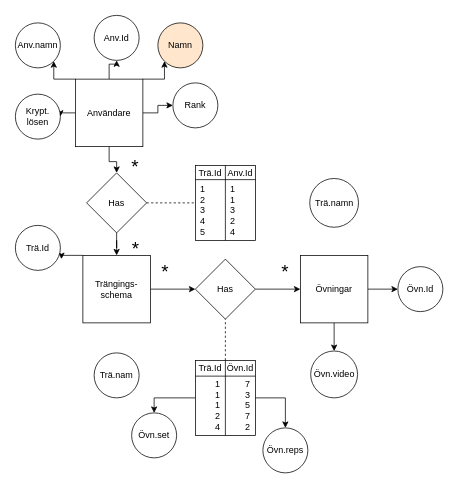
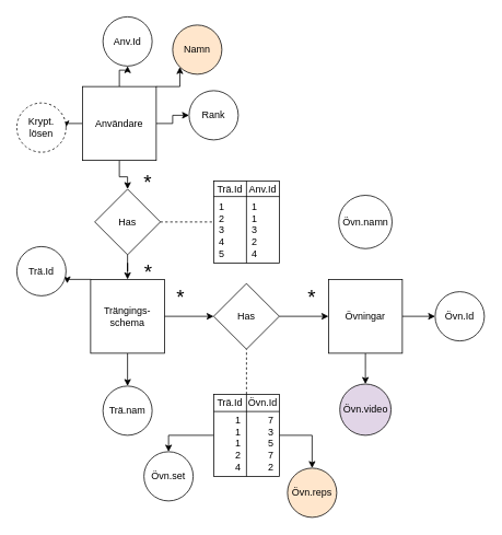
- <mxCell id="10" value="Anv.namn" style="ellipse;whiteSpace=wrap;html=1;aspect=fixed;" parent="1" vertex="1"><mxGeometry x="20" y="30" width="60" height="60" as="geometry" /></mxCell>
- <mxCell id="5" style="edgeStyle=orthogonalEdgeStyle;rounded=0;orthogonalLoop=1;jettySize=auto;html=1;exitX=0;exitY=0;exitDx=0;exitDy=0;entryX=1;entryY=1;entryDx=0;entryDy=0;" parent="1" source="8" target="10" edge="1"><mxGeometry relative="1" as="geometry" /></mxCell>
- <mxCell id="11" value="Krypt.&lt;br&gt;lösen" style="ellipse;whiteSpace=wrap;html=1;aspect=fixed;" parent="1" vertex="1"><mxGeometry x="20" y="125" width="60" height="60" as="geometry" /></mxCell>
+ <mxCell id="11" value="Krypt.&lt;br&gt;lösen" style="ellipse;whiteSpace=wrap;html=1;aspect=fixed;dashed=1;" parent="1" vertex="1"><mxGeometry x="20" y="125" width="60" height="60" as="geometry" /></mxCell>
- <mxCell id="45" value="Trä.namn" style="ellipse;whiteSpace=wrap;html=1;aspect=fixed;" vertex="1" parent="1"><mxGeometry x="412.5" y="237.5" width="65" height="65" as="geometry" /></mxCell>
+ <mxCell id="45" value="Övn.namn" style="ellipse;whiteSpace=wrap;html=1;aspect=fixed;" vertex="1" parent="1"><mxGeometry x="412.5" y="237.5" width="65" height="65" as="geometry" /></mxCell>
+ <mxCell id="15" style="edgeStyle=orthogonalEdgeStyle;rounded=0;orthogonalLoop=1;jettySize=auto;html=1;entryX=0.5;entryY=0;entryDx=0;entryDy=0;" edge="1" parent="1" source="16" target="46"><mxGeometry relative="1" as="geometry" /></mxCell>
- <mxCell id="49" value="Övn.video" style="ellipse;whiteSpace=wrap;html=1;aspect=fixed;" vertex="1" parent="1"><mxGeometry x="413.75" y="467.5" width="62.5" height="62.5" as="geometry" /></mxCell>
+ <mxCell id="49" value="Övn.video" style="ellipse;whiteSpace=wrap;html=1;aspect=fixed;fillColor=#e1d5e7;" vertex="1" parent="1"><mxGeometry x="413.75" y="467.5" width="62.5" height="62.5" as="geometry" /></mxCell>
- <mxCell id="47" value="Övn.reps" style="ellipse;whiteSpace=wrap;html=1;aspect=fixed;" vertex="1" parent="1"><mxGeometry x="350" y="570" width="60" height="60" as="geometry" /></mxCell>
+ <mxCell id="47" value="Övn.reps" style="ellipse;whiteSpace=wrap;html=1;aspect=fixed;fillColor=#ffe6cc;" vertex="1" parent="1"><mxGeometry x="350" y="570" width="60" height="60" as="geometry" /></mxCell>
